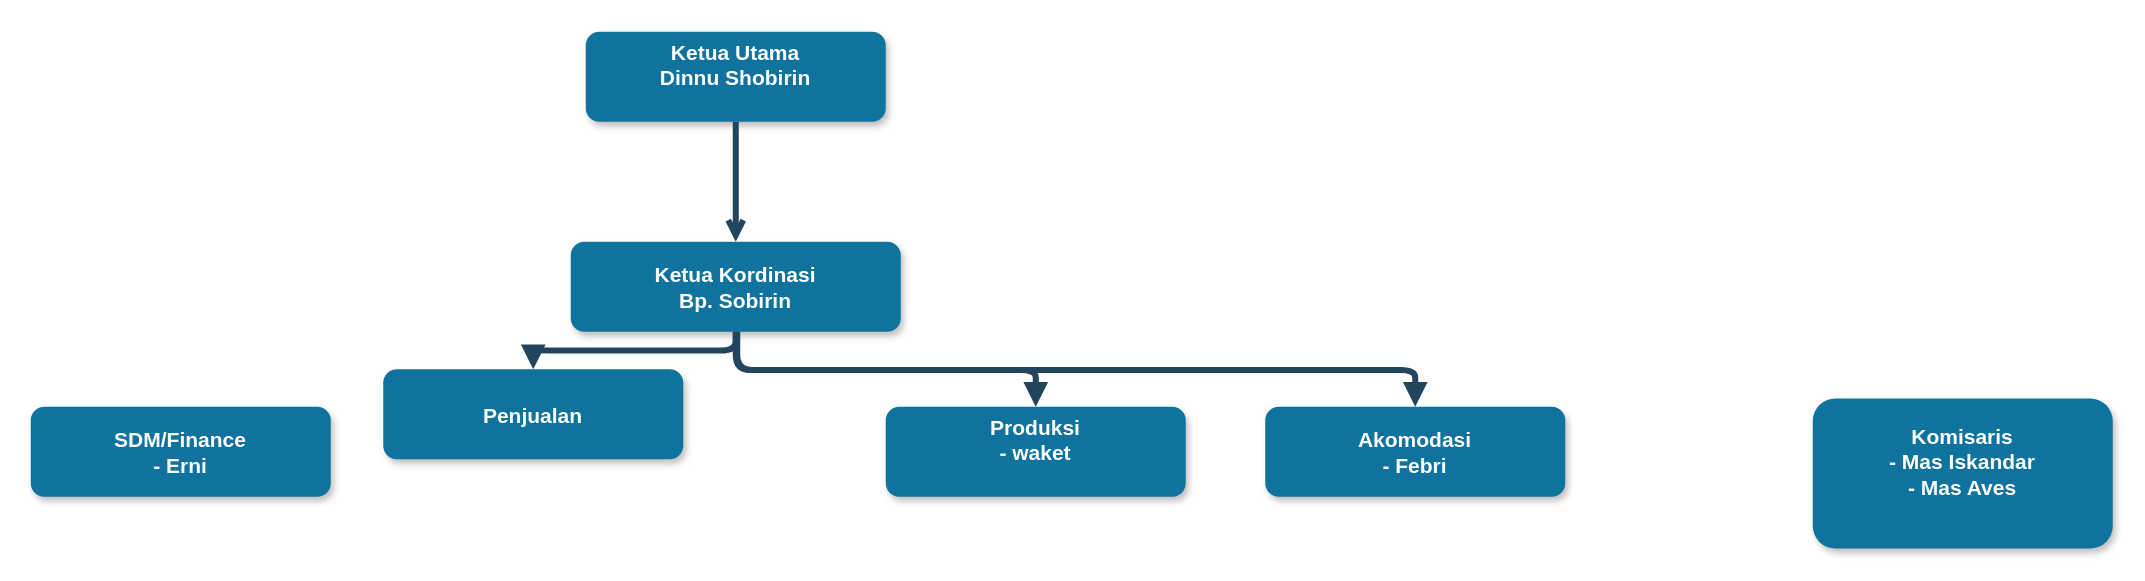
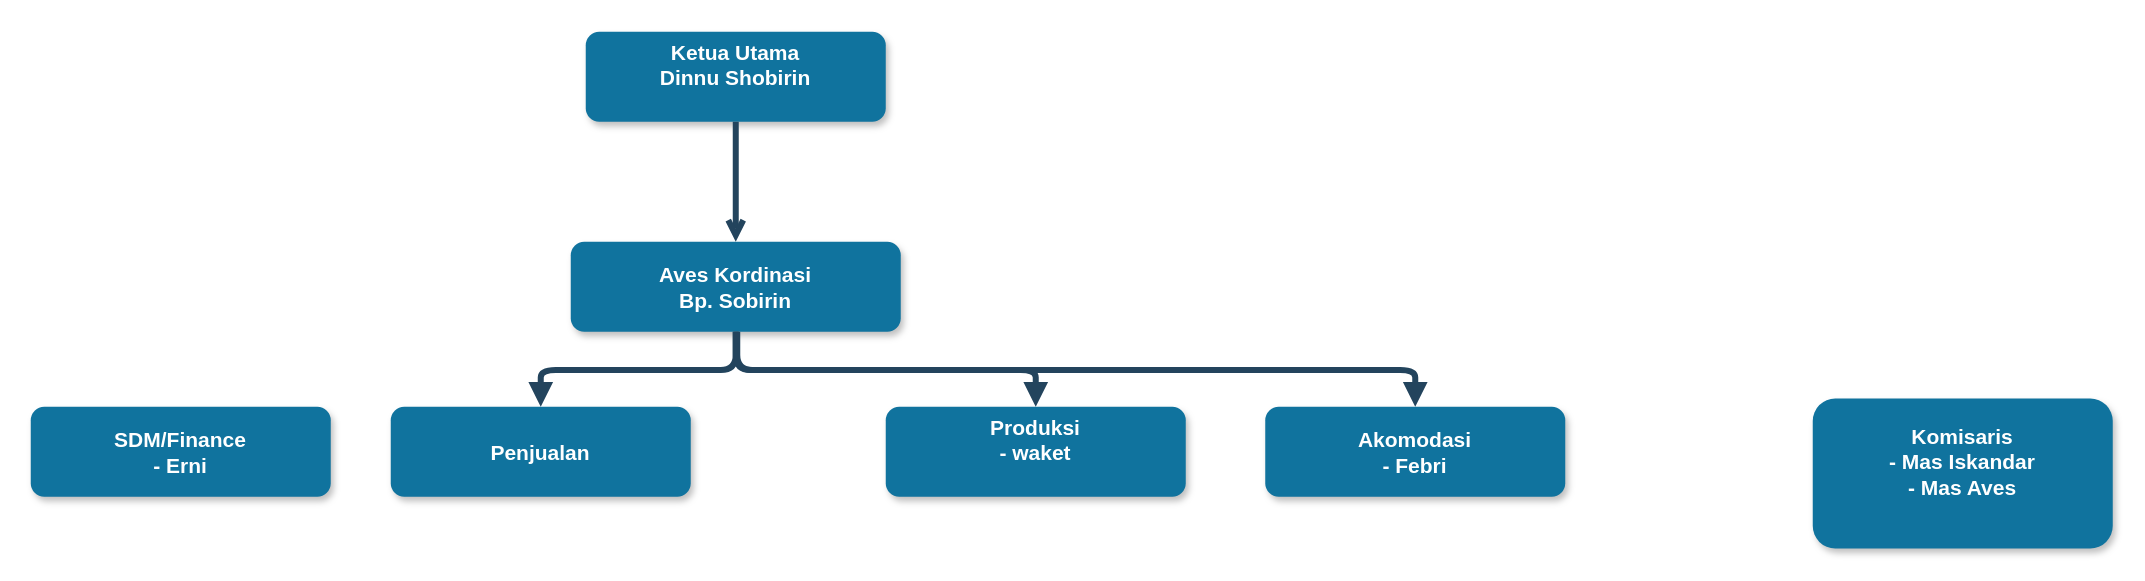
- <mxCell id="3" value="Ketua Kordinasi&#10;Bp. Sobirin" style="rounded=1;fillColor=#10739E;strokeColor=none;shadow=1;gradientColor=none;fontStyle=1;fontColor=#FFFFFF;fontSize=14;" parent="1" vertex="1"><mxGeometry x="380" y="160.5" width="220" height="60" as="geometry" /></mxCell>
+ <mxCell id="3" value="Aves Kordinasi&#10;Bp. Sobirin" style="rounded=1;fillColor=#10739E;strokeColor=none;shadow=1;gradientColor=none;fontStyle=1;fontColor=#FFFFFF;fontSize=14;" parent="1" vertex="1"><mxGeometry x="380" y="160.5" width="220" height="60" as="geometry" /></mxCell>
- <mxCell id="5" value="Penjualan" style="rounded=1;fillColor=#10739E;strokeColor=none;shadow=1;gradientColor=none;fontStyle=1;fontColor=#FFFFFF;fontSize=14;" parent="1" vertex="1"><mxGeometry x="255" y="245.5" width="200" height="60" as="geometry" /></mxCell>
+ <mxCell id="5" value="Penjualan" style="rounded=1;fillColor=#10739E;strokeColor=none;shadow=1;gradientColor=none;fontStyle=1;fontColor=#FFFFFF;fontSize=14;" parent="1" vertex="1"><mxGeometry x="260" y="270.5" width="200" height="60" as="geometry" /></mxCell>
